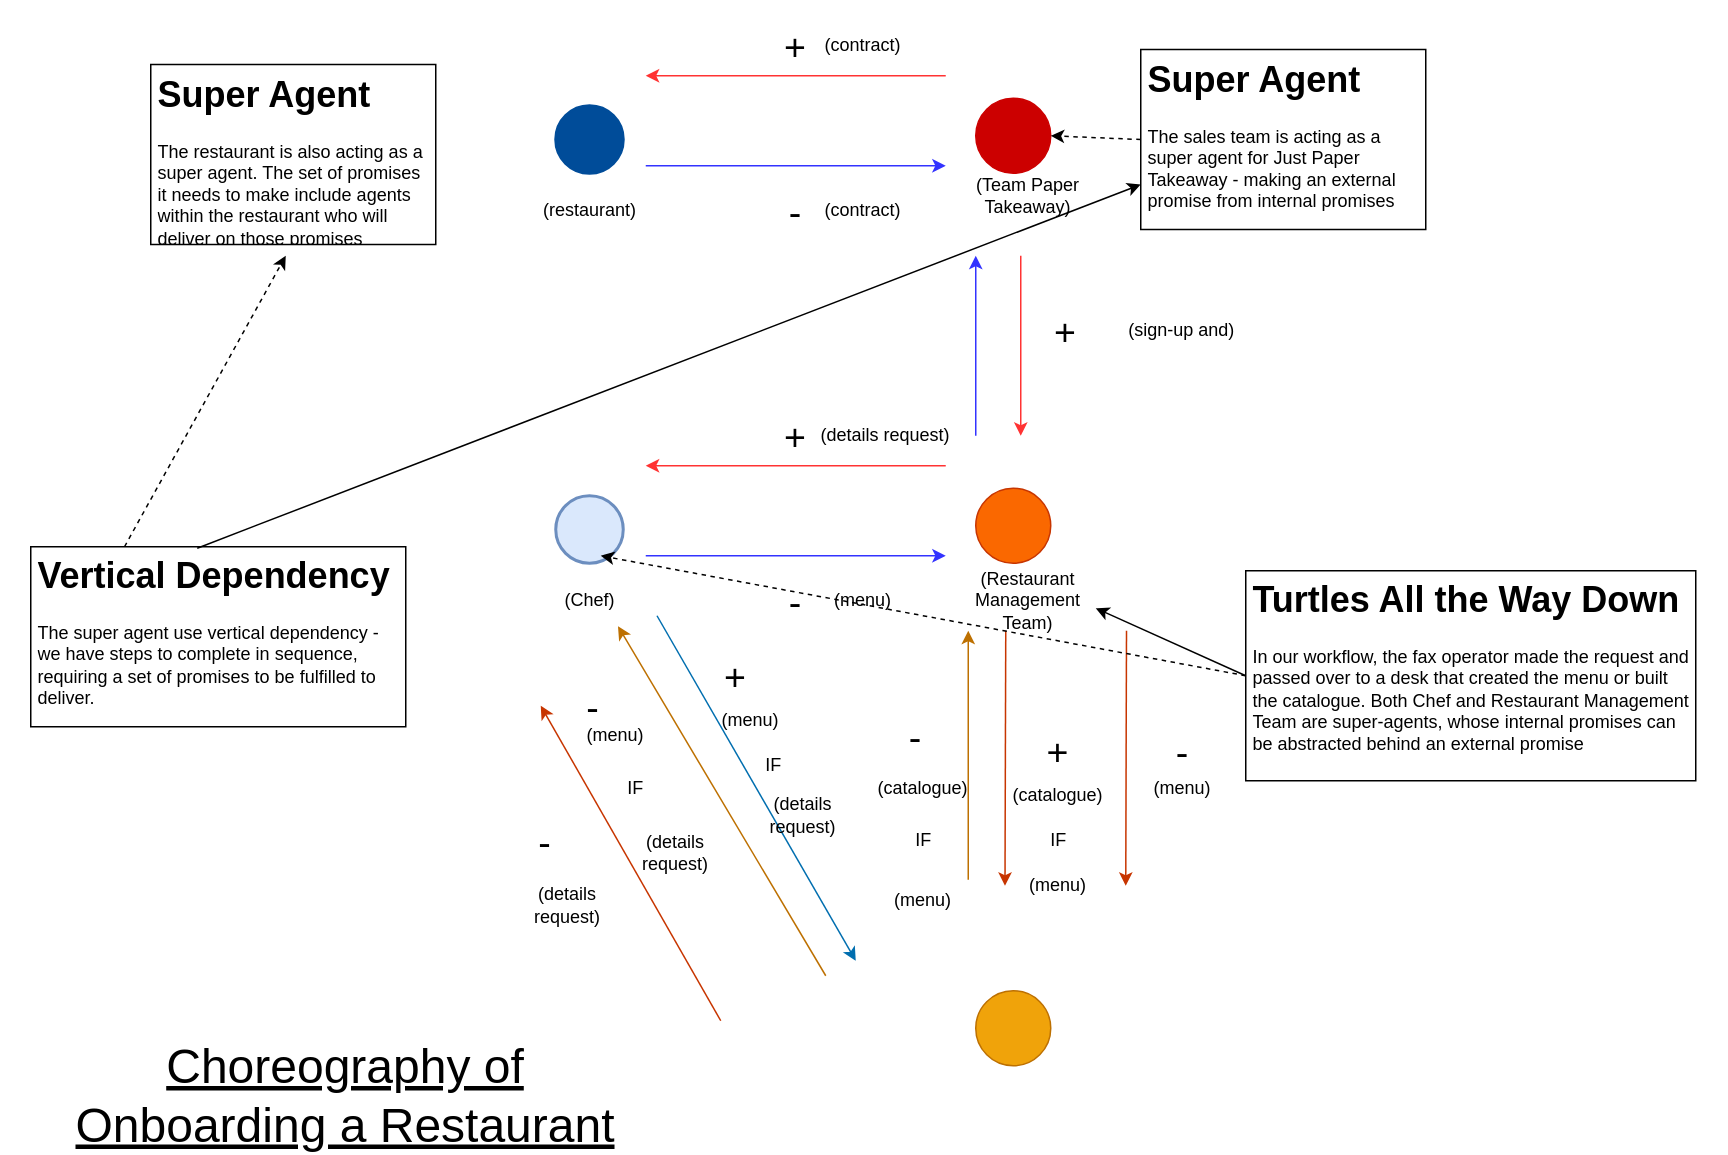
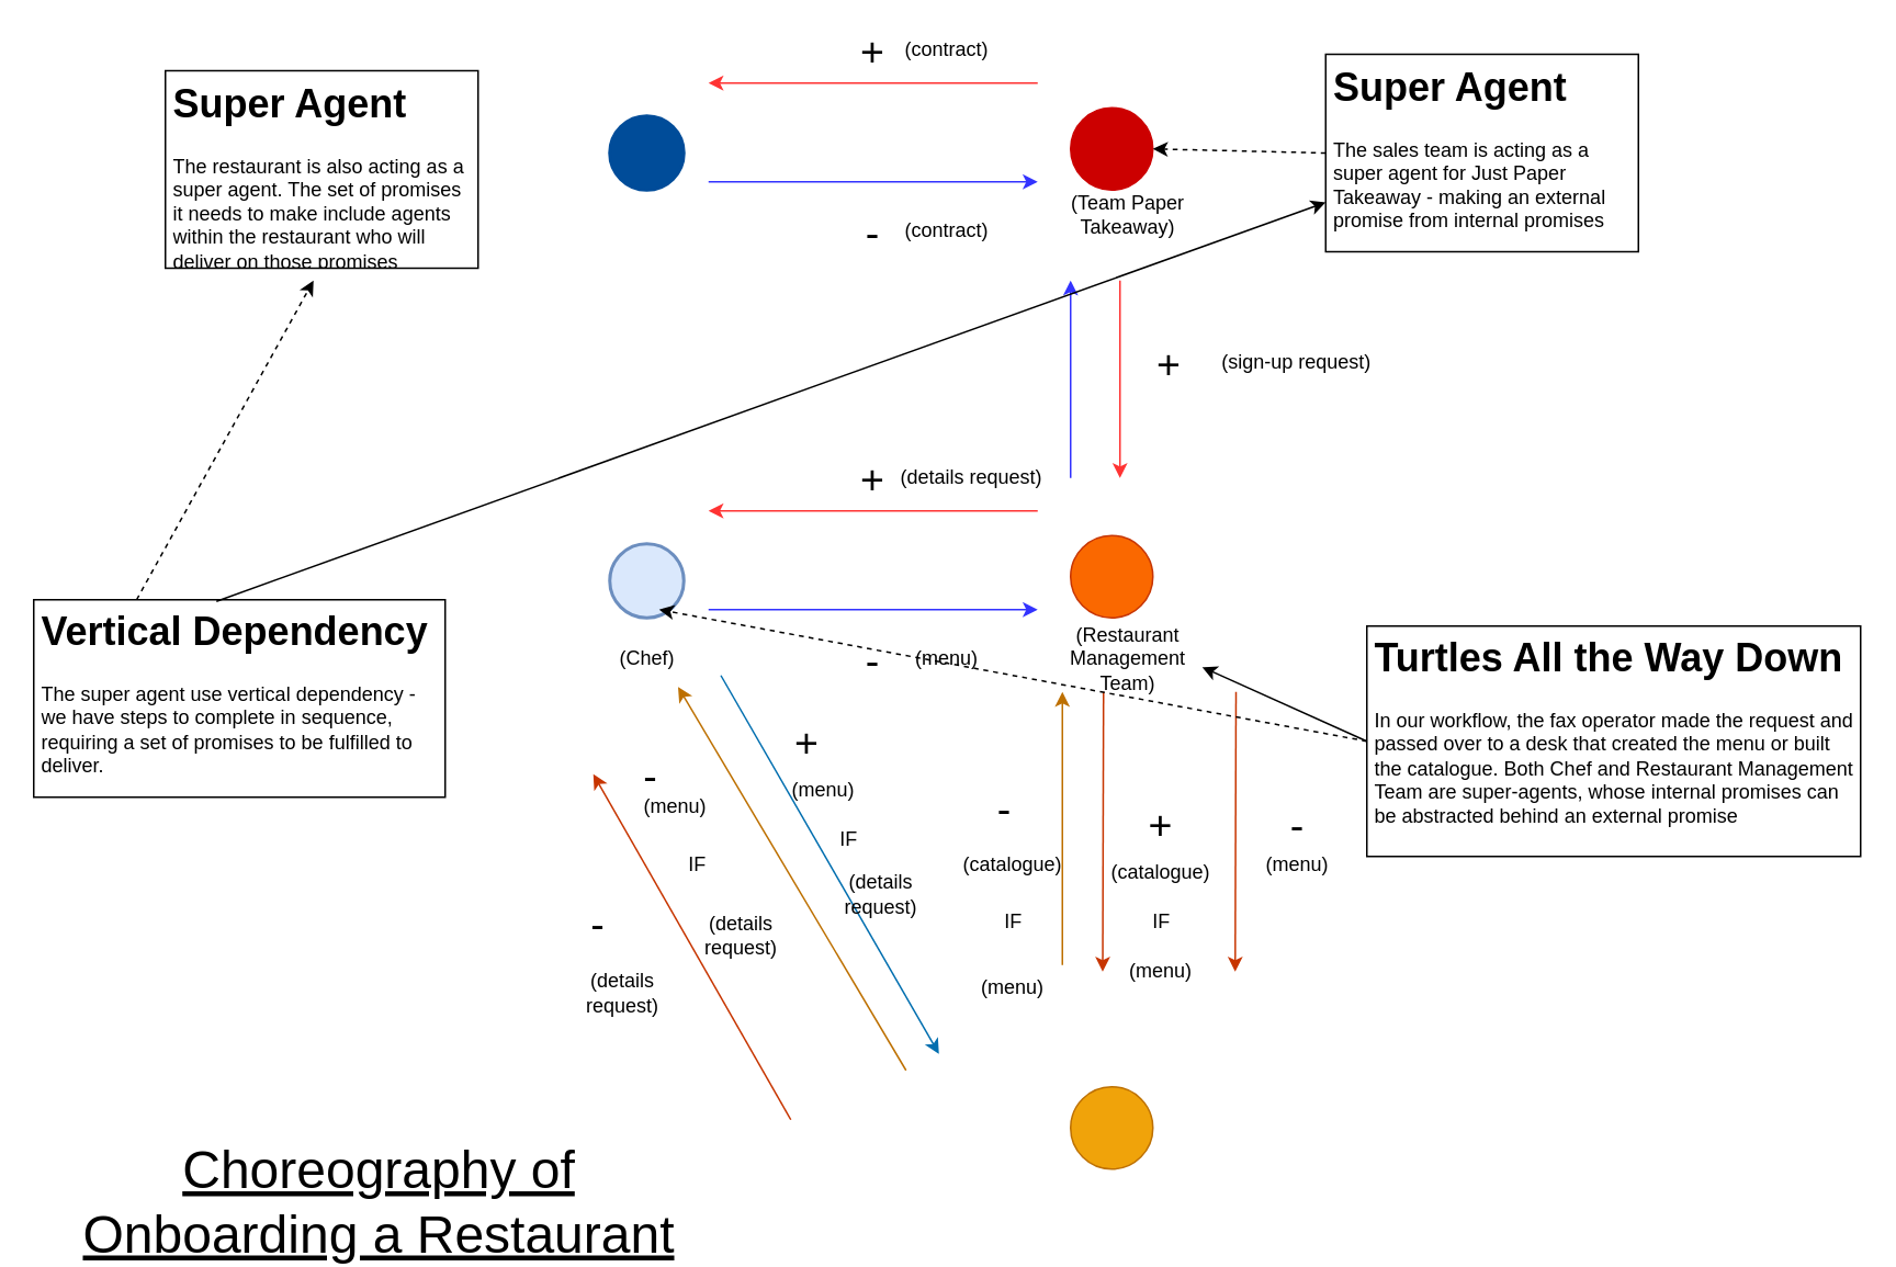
- <mxCell id="26" value="&lt;h1&gt;Super Agent&lt;/h1&gt;&lt;p&gt;The sales team is acting as a super agent for Just Paper Takeaway - making an external promise from internal promises&lt;/p&gt;" style="text;html=1;strokeColor=default;fillColor=none;spacing=5;spacingTop=-20;whiteSpace=wrap;overflow=hidden;rounded=0;" vertex="1" parent="1"><mxGeometry x="760" y="32.5" width="190" height="120" as="geometry" /></mxCell>
+ <mxCell id="26" value="&lt;h1&gt;Super Agent&lt;/h1&gt;&lt;p&gt;The sales team is acting as a super agent for Just Paper Takeaway - making an external promise from internal promises&lt;/p&gt;" style="text;html=1;strokeColor=default;fillColor=none;spacing=5;spacingTop=-20;whiteSpace=wrap;overflow=hidden;rounded=0;" vertex="1" parent="1"><mxGeometry x="805" y="32.5" width="190" height="120" as="geometry" /></mxCell>
- <mxCell id="5" value="(restaurant)" style="text;html=1;strokeColor=none;fillColor=none;align=center;verticalAlign=middle;whiteSpace=wrap;rounded=0;" vertex="1" parent="1"><mxGeometry x="372.5" y="130" width="40" height="20" as="geometry" /></mxCell>
- <mxCell id="24" value="(sign-up and)" style="text;html=1;strokeColor=none;fillColor=none;align=center;verticalAlign=middle;whiteSpace=wrap;rounded=0;" vertex="1" parent="1"><mxGeometry x="735" y="210" width="105" height="20" as="geometry" /></mxCell>
+ <mxCell id="24" value="(sign-up request)" style="text;html=1;strokeColor=none;fillColor=none;align=center;verticalAlign=middle;whiteSpace=wrap;rounded=0;" vertex="1" parent="1"><mxGeometry x="735" y="210" width="105" height="20" as="geometry" /></mxCell>
